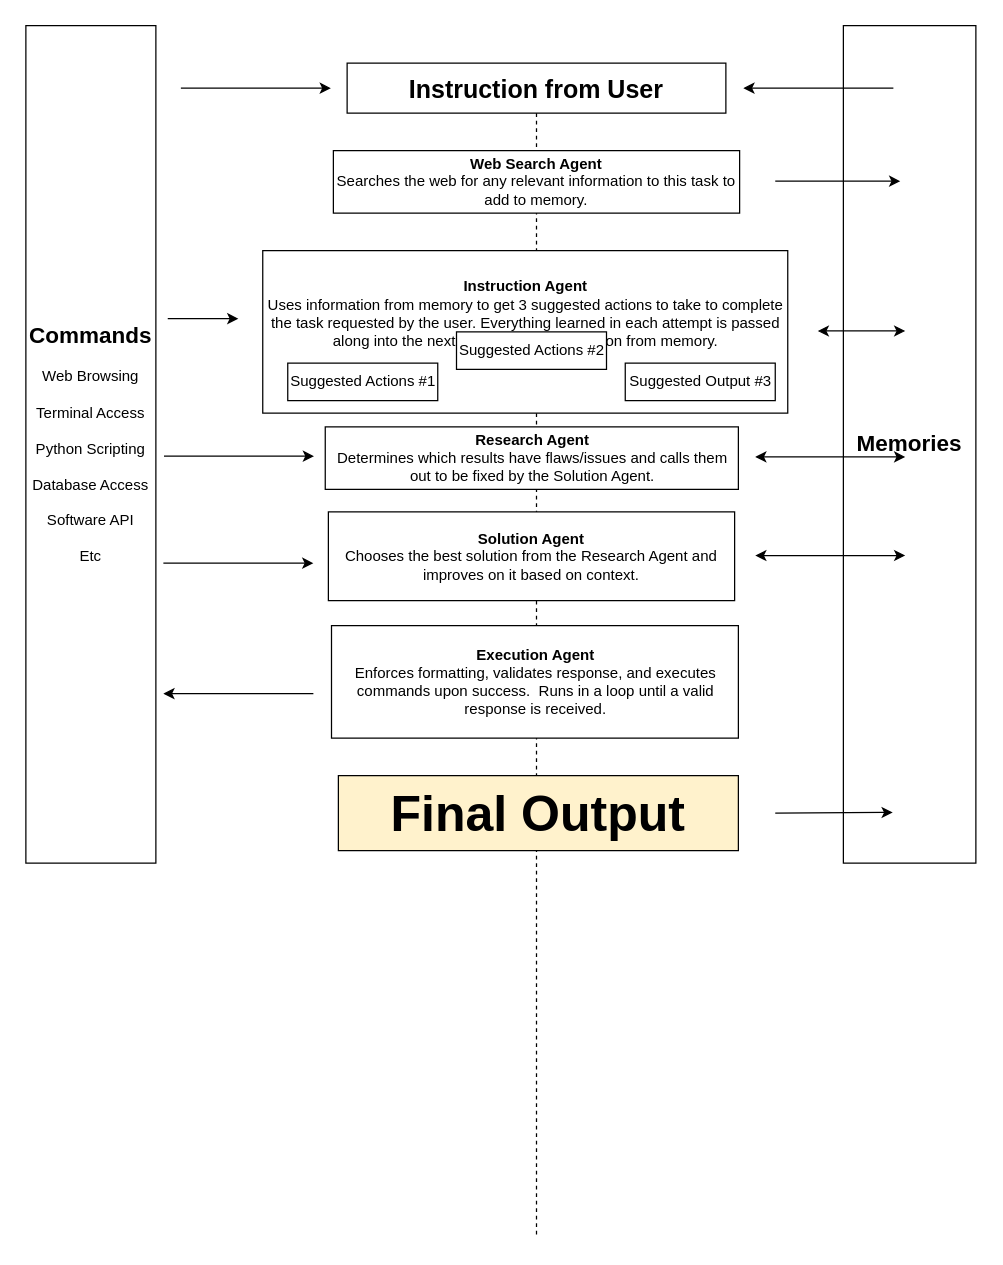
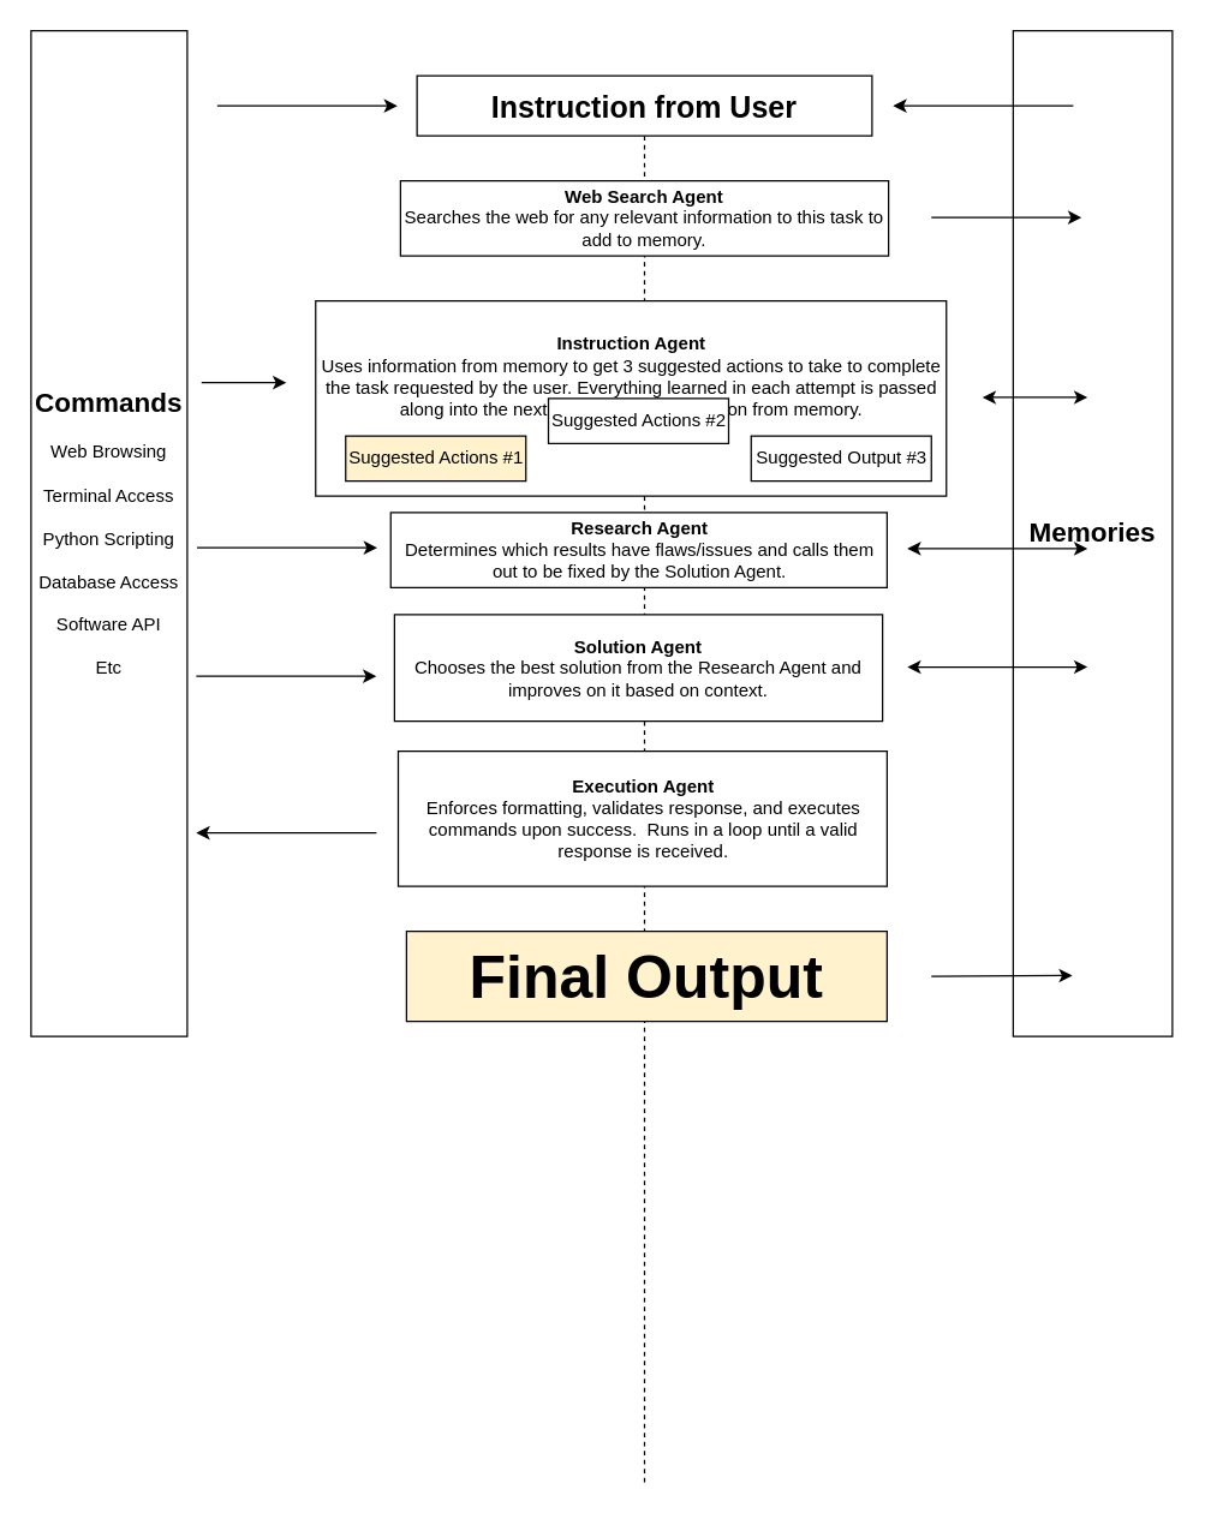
- <mxCell id="4" value="Suggested Actions #1" style="rounded=0;whiteSpace=wrap;html=1;" parent="1" vertex="1"><mxGeometry x="229.5" y="290" width="120" height="30" as="geometry" /></mxCell>
+ <mxCell id="4" value="Suggested Actions #1" style="rounded=0;whiteSpace=wrap;html=1;fillColor=#fff2cc;" parent="1" vertex="1"><mxGeometry x="229.5" y="290" width="120" height="30" as="geometry" /></mxCell>
